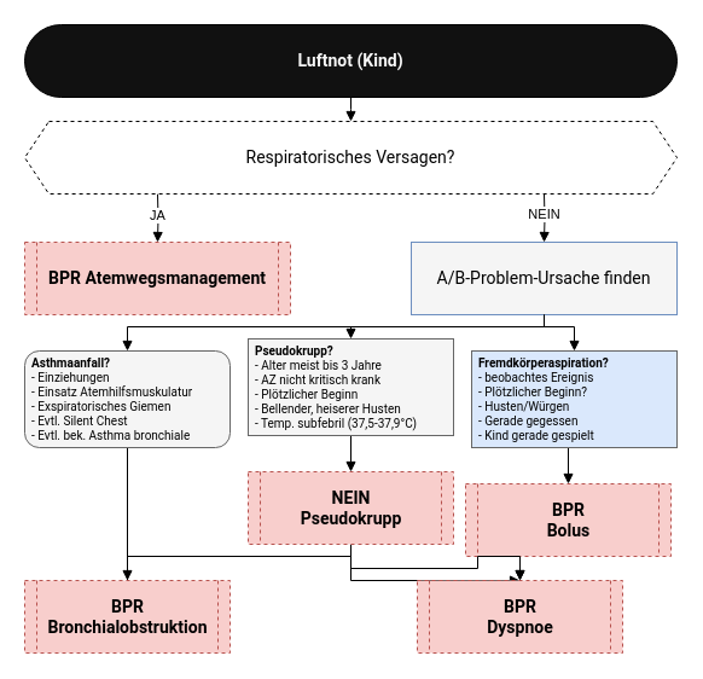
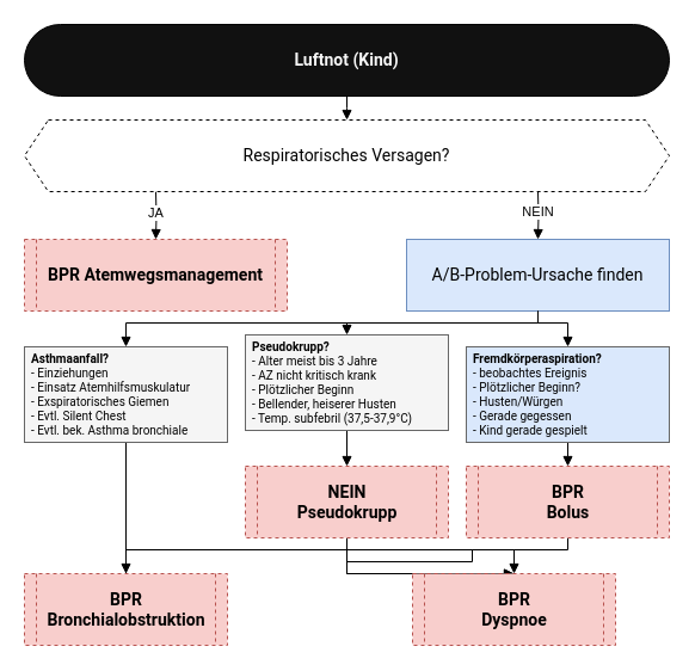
- <mxCell id="15" value="A/B-Problem-Ursache finden" style="rounded=0;whiteSpace=wrap;html=1;fillColor=#f5f5f5;strokeColor=#6c8ebf;fontFamily=&quot;Roboto&quot;, &quot;Helvetica Neue&quot;, sans-serif;fontSize=14;fontColor=default;labelBackgroundColor=none;" vertex="1" parent="1"><mxGeometry x="340" y="200" width="220" height="60" as="geometry" /></mxCell>
+ <mxCell id="15" value="A/B-Problem-Ursache finden" style="rounded=0;whiteSpace=wrap;html=1;fillColor=#dae8fc;strokeColor=#6c8ebf;fontFamily=&quot;Roboto&quot;, &quot;Helvetica Neue&quot;, sans-serif;fontSize=14;fontColor=default;labelBackgroundColor=none;" vertex="1" parent="1"><mxGeometry x="340" y="200" width="220" height="60" as="geometry" /></mxCell>
- <mxCell id="21" value="&lt;b&gt;Asthmaanfall?&lt;/b&gt;&lt;div&gt;- Einziehungen&lt;br&gt;- Einsatz Atemhilfsmuskulatur&lt;/div&gt;&lt;div&gt;- Exspiratorisches Giemen&lt;/div&gt;&lt;div&gt;- Evtl. Silent Chest&lt;br&gt;&lt;/div&gt;&lt;div&gt;- Evtl. bek. Asthma bronchiale&lt;/div&gt;" style="whiteSpace=wrap;html=1;fillColor=#f5f5f5;strokeColor=#666666;fontFamily=&quot;Roboto&quot;, &quot;Helvetica Neue&quot;, sans-serif;fontSize=10;fontColor=default;labelBackgroundColor=none;align=left;spacingLeft=4;rounded=1;" vertex="1" parent="1"><mxGeometry y="290" width="170" height="80" as="geometry" x="20" /></mxCell>
+ <mxCell id="21" value="&lt;b&gt;Asthmaanfall?&lt;/b&gt;&lt;div&gt;- Einziehungen&lt;br&gt;- Einsatz Atemhilfsmuskulatur&lt;/div&gt;&lt;div&gt;- Exspiratorisches Giemen&lt;/div&gt;&lt;div&gt;- Evtl. Silent Chest&lt;br&gt;&lt;/div&gt;&lt;div&gt;- Evtl. bek. Asthma bronchiale&lt;/div&gt;" style="rounded=0;whiteSpace=wrap;html=1;fillColor=#f5f5f5;strokeColor=#666666;fontFamily=&quot;Roboto&quot;, &quot;Helvetica Neue&quot;, sans-serif;fontSize=10;fontColor=default;labelBackgroundColor=none;align=left;spacingLeft=4;" vertex="1" parent="1"><mxGeometry y="290" width="170" height="80" as="geometry" x="20" /></mxCell>
- <mxCell id="13" value="BPR&lt;br&gt;Bolus" style="shape=process;whiteSpace=wrap;html=1;backgroundOutline=1;size=0.056;fillColor=#f8cecc;strokeColor=#b85450;fontFamily=&quot;Roboto&quot;, &quot;Helvetica Neue&quot;, sans-serif;fontStyle=1;fontSize=14;textShadow=0;dashed=1;labelBackgroundColor=none;fontColor=default;" vertex="1" parent="1"><mxGeometry x="385" y="400" width="170" height="60" as="geometry" /></mxCell>
+ <mxCell id="13" value="BPR&lt;br&gt;Bolus" style="shape=process;whiteSpace=wrap;html=1;backgroundOutline=1;size=0.056;fillColor=#f8cecc;strokeColor=#b85450;fontFamily=&quot;Roboto&quot;, &quot;Helvetica Neue&quot;, sans-serif;fontStyle=1;fontSize=14;textShadow=0;dashed=1;labelBackgroundColor=none;fontColor=default;" vertex="1" parent="1"><mxGeometry x="390" y="390" width="170" height="60" as="geometry" /></mxCell>
